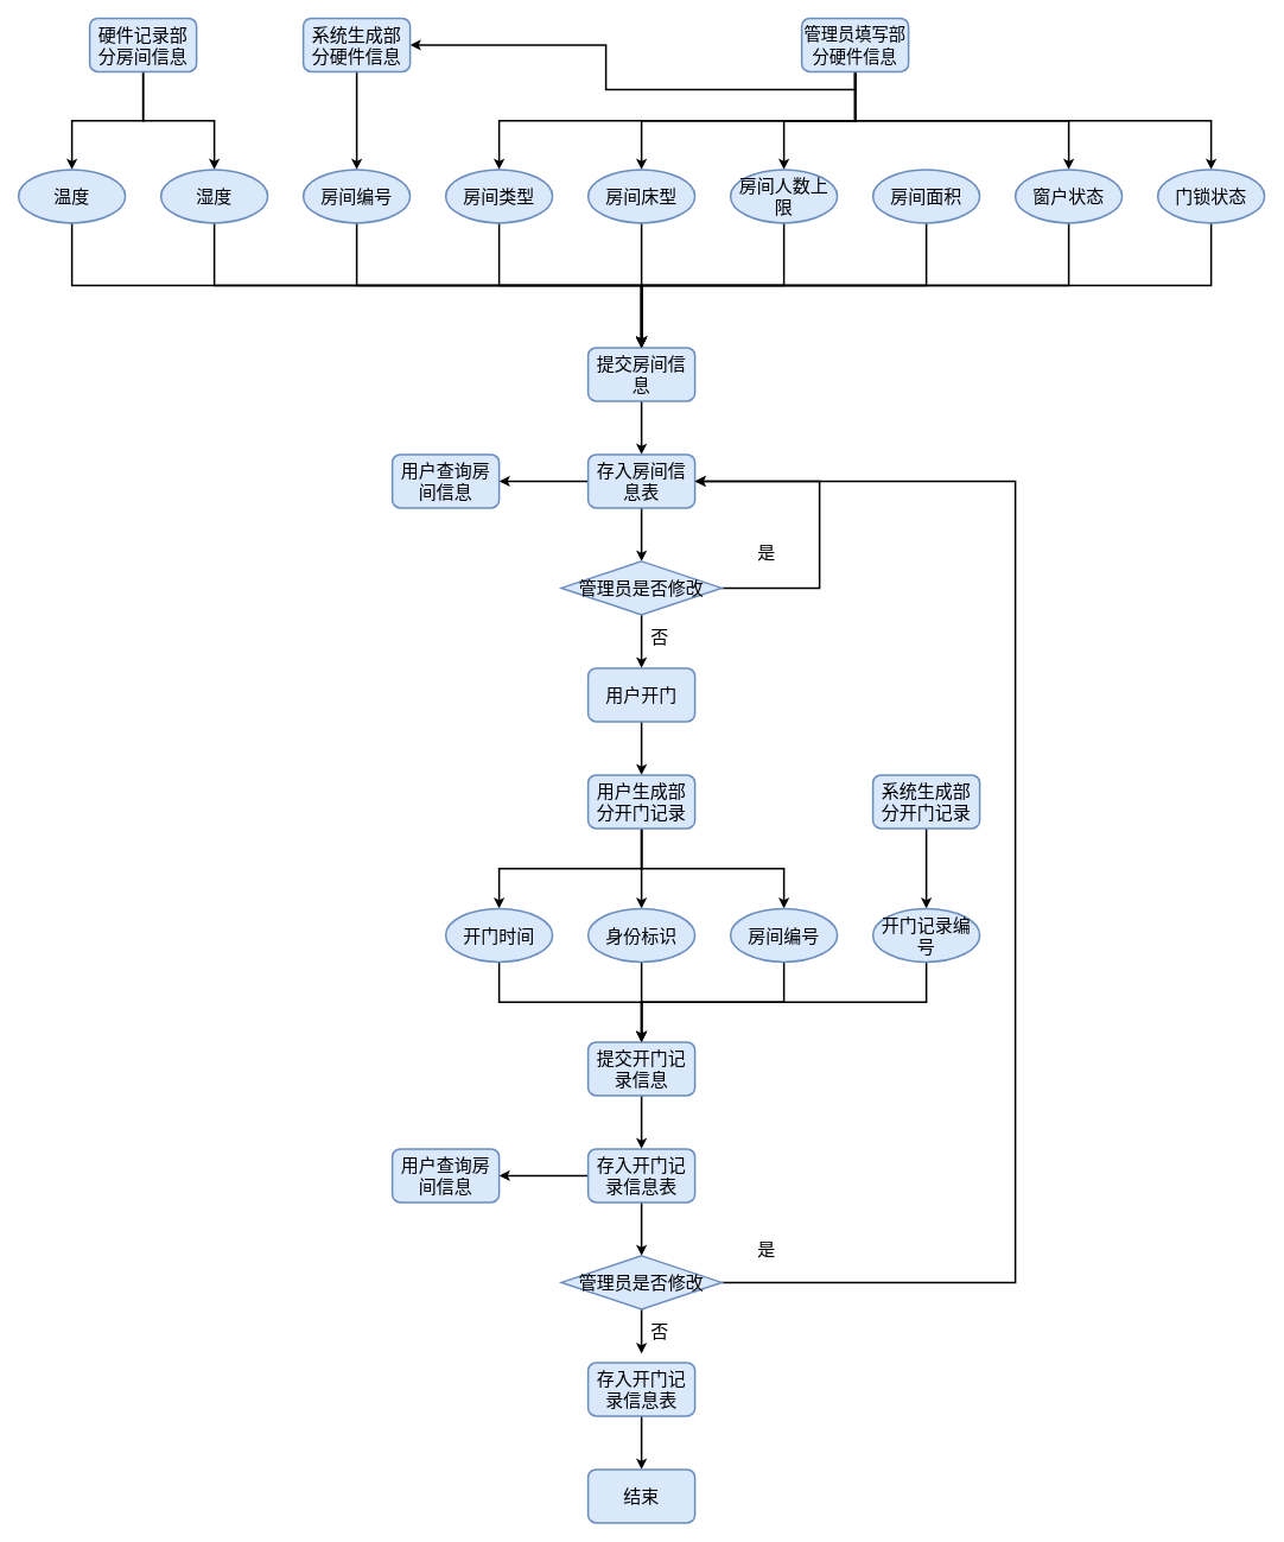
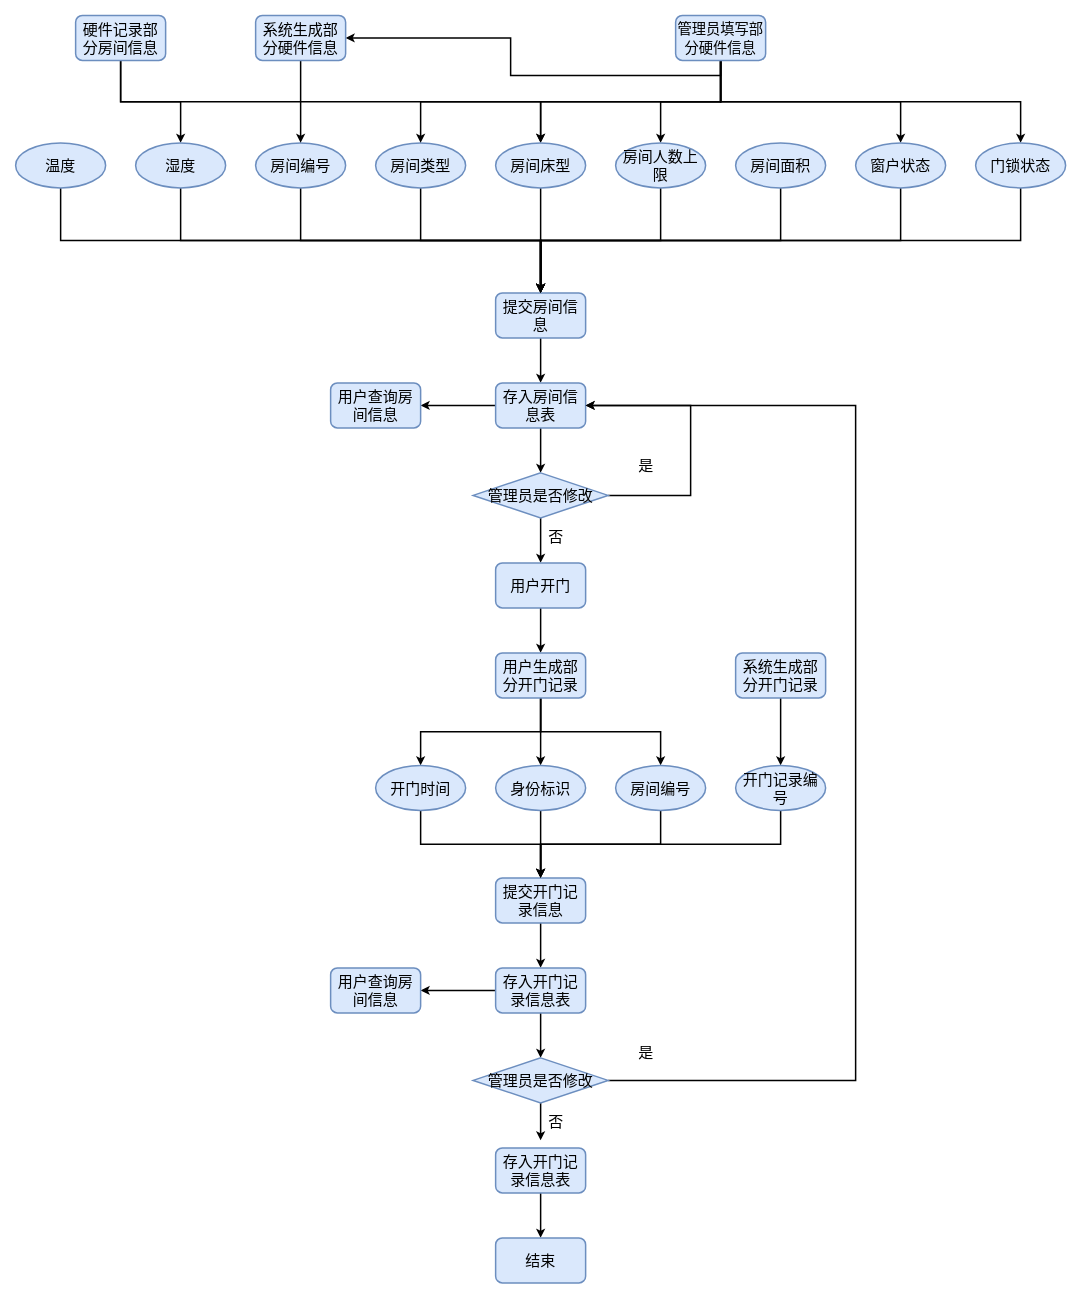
- <mxCell id="3" style="edgeStyle=elbowEdgeStyle;rounded=0;orthogonalLoop=1;jettySize=auto;elbow=vertical;html=1;exitX=0.5;exitY=1;exitDx=0;exitDy=0;entryX=0.5;entryY=0;entryDx=0;entryDy=0;strokeWidth=2;fontSize=20;" parent="1" source="4" target="6" edge="1"><mxGeometry relative="1" as="geometry" /></mxCell>
+ <mxCell id="3" style="edgeStyle=elbowEdgeStyle;rounded=0;orthogonalLoop=1;jettySize=auto;elbow=vertical;html=1;exitX=0.5;exitY=1;exitDx=0;exitDy=0;strokeWidth=2;fontSize=20;" parent="1" source="4" target="36" edge="1"><mxGeometry relative="1" as="geometry" /></mxCell>
